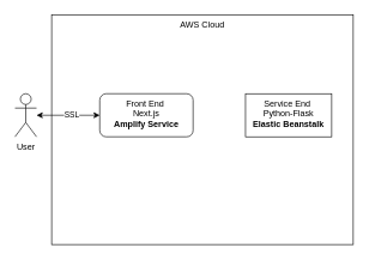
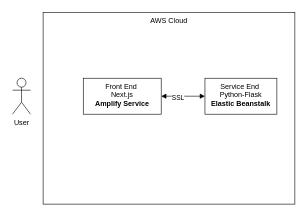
- <mxCell id="8" value="" style="endArrow=classic;startArrow=classic;html=1;rounded=0;entryX=0;entryY=0.5;entryDx=0;entryDy=0;" parent="1" target="5" edge="1" source="7"><mxGeometry width="50" height="50" relative="1" as="geometry"><mxPoint x="-29" y="160" as="sourcePoint" /><mxPoint x="21" y="110" as="targetPoint" /></mxGeometry></mxCell>
- <mxCell id="9" value="SSL" style="edgeLabel;html=1;align=center;verticalAlign=middle;resizable=0;points=[];" vertex="1" connectable="0" parent="8"><mxGeometry x="0.082" y="1" relative="1" as="geometry"><mxPoint as="offset" /></mxGeometry></mxCell>
- <mxCell id="5" value="&lt;div&gt;Front End&amp;nbsp;&lt;/div&gt;&lt;div&gt;Next.js&lt;/div&gt;&lt;b&gt;Amplify Service&lt;/b&gt;" style="whiteSpace=wrap;html=1;horizontal=1;verticalAlign=top;rounded=1;" parent="1" vertex="1"><mxGeometry x="138" y="130" width="130" height="60" as="geometry" /></mxCell>
+ <mxCell id="5" value="&lt;div&gt;Front End&amp;nbsp;&lt;/div&gt;&lt;div&gt;Next.js&lt;/div&gt;&lt;b&gt;Amplify Service&lt;/b&gt;" style="rounded=0;whiteSpace=wrap;html=1;horizontal=1;verticalAlign=top;" parent="1" vertex="1"><mxGeometry x="138" y="130" width="130" height="60" as="geometry" /></mxCell>
+ <mxCell id="3" value="" style="edgeStyle=orthogonalEdgeStyle;rounded=0;orthogonalLoop=1;jettySize=auto;html=1;entryX=0;entryY=0.5;entryDx=0;entryDy=0;endArrow=block;endFill=1;startArrow=block;startFill=1;" parent="1" source="5" target="6" edge="1"><mxGeometry relative="1" as="geometry"><mxPoint x="351" y="160" as="targetPoint" /></mxGeometry></mxCell>
+ <mxCell id="4" value="SSL" style="edgeLabel;html=1;align=center;verticalAlign=middle;resizable=0;points=[];" vertex="1" connectable="0" parent="3"><mxGeometry x="-0.26" y="-1" relative="1" as="geometry"><mxPoint as="offset" /></mxGeometry></mxCell>
